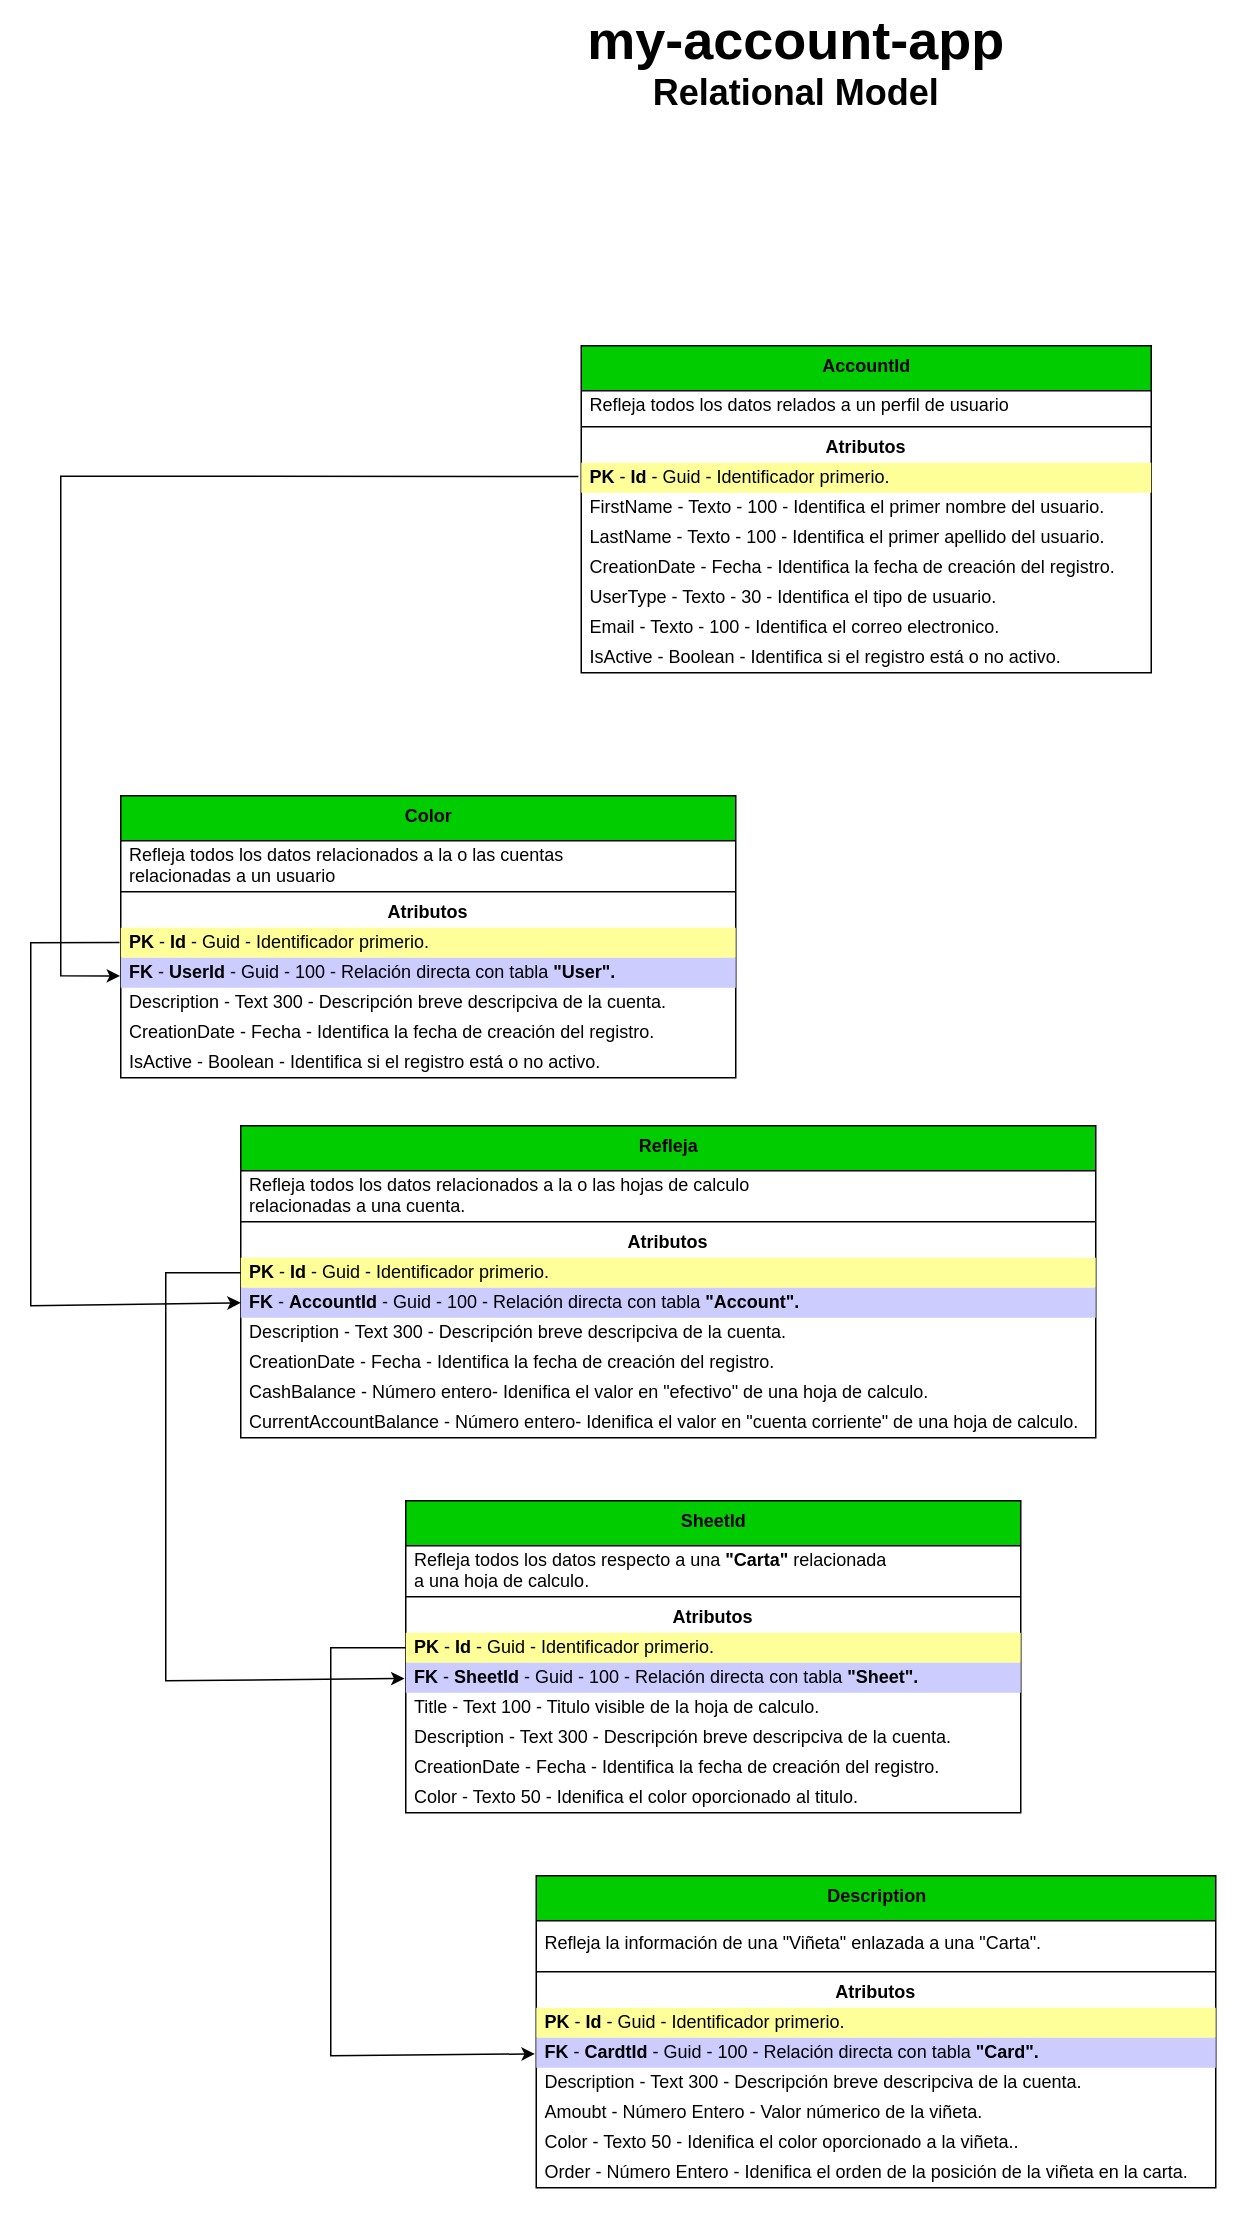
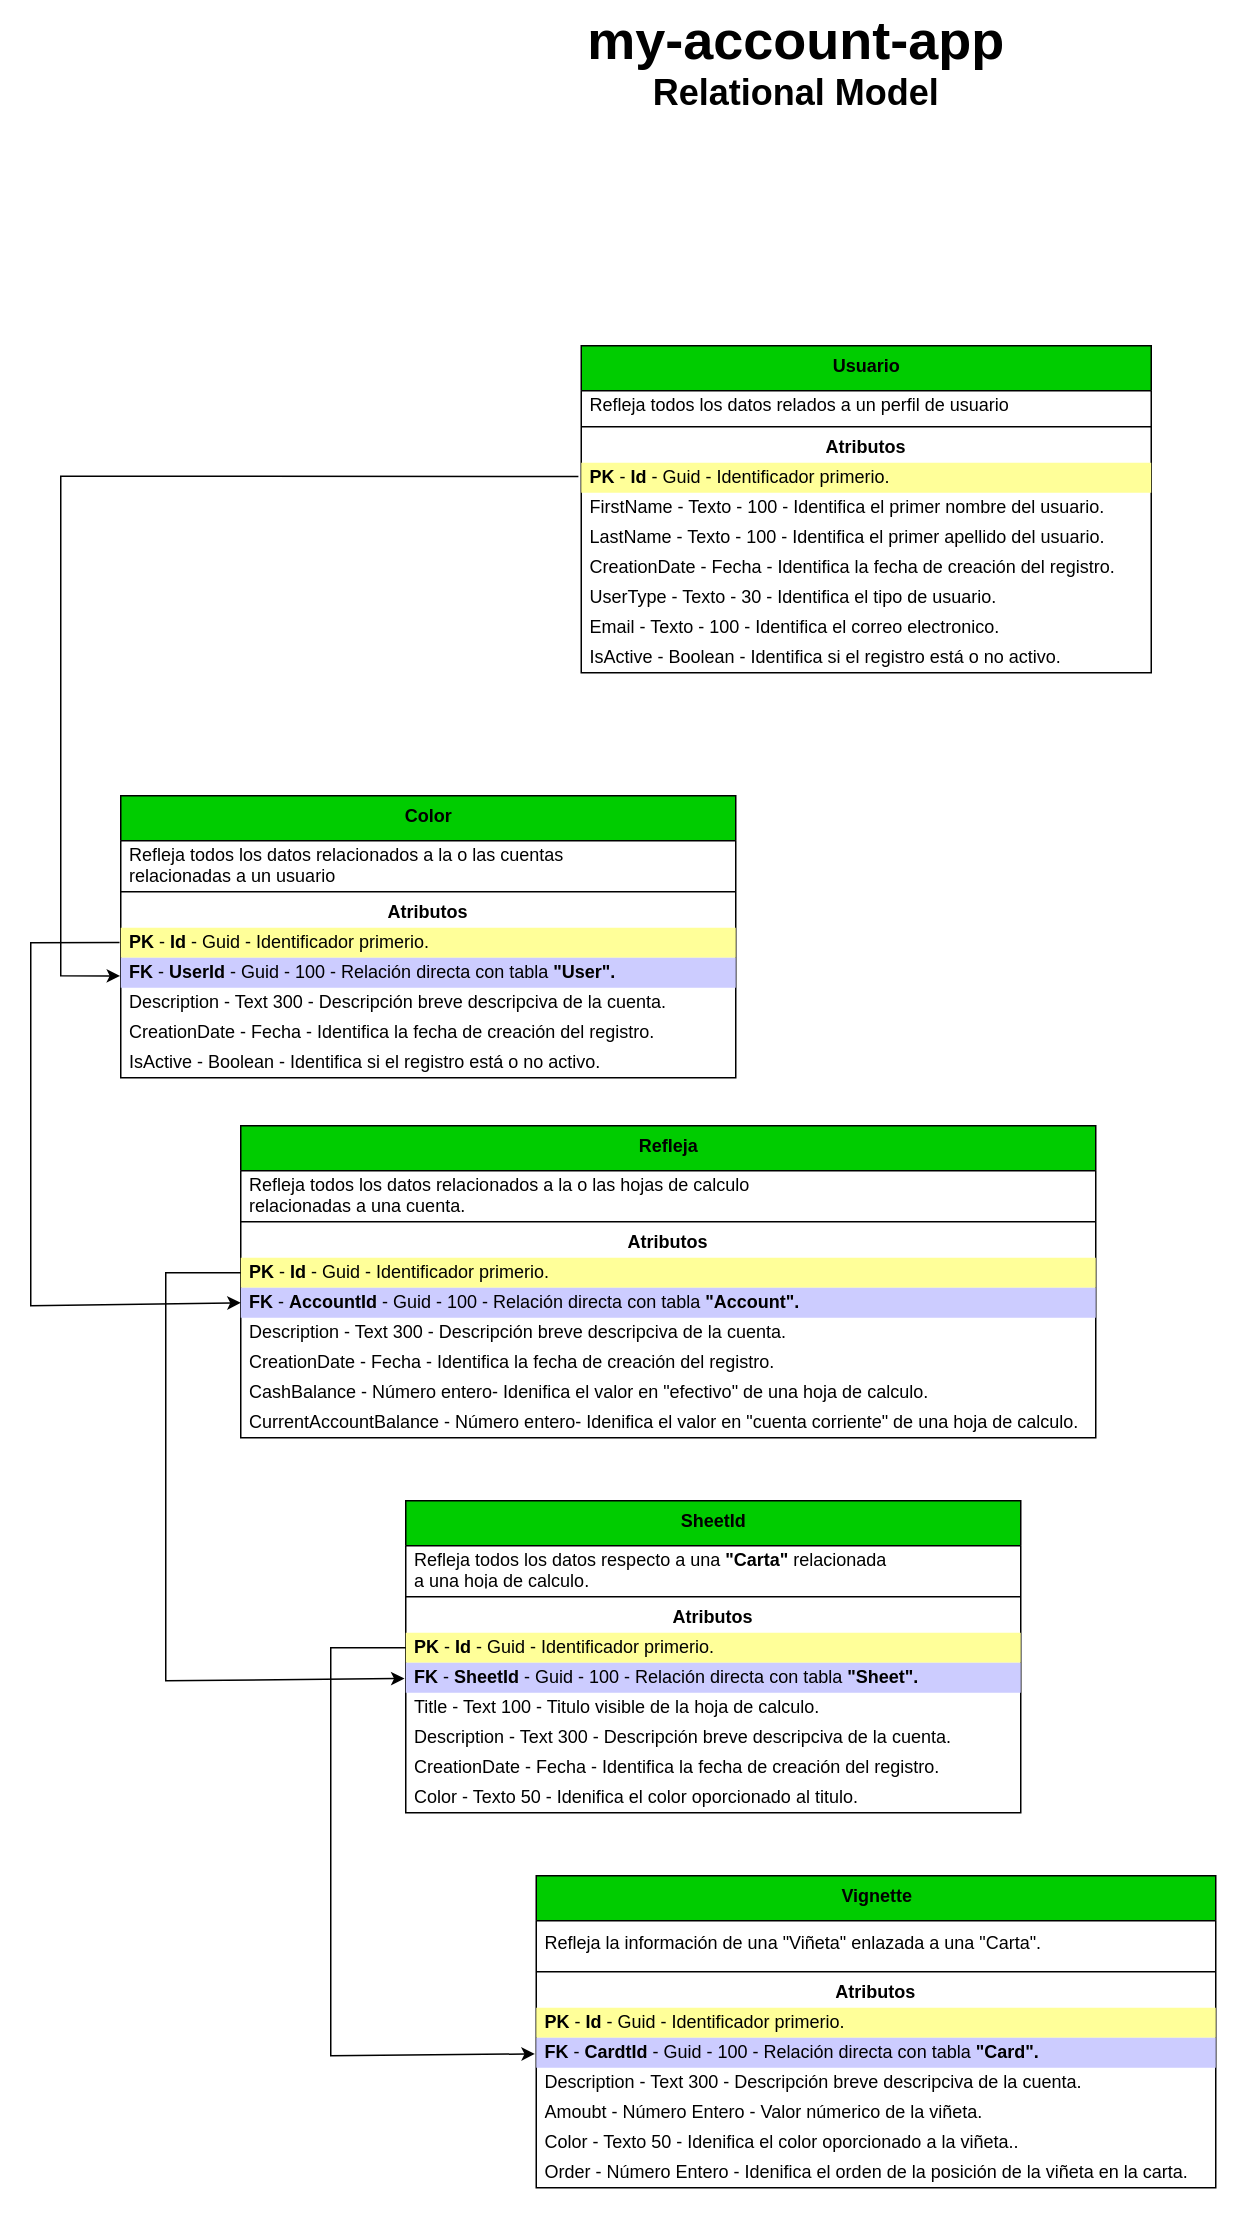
- <mxCell id="2" value="&lt;b&gt;AccountId&lt;/b&gt;" style="swimlane;fontStyle=0;align=center;verticalAlign=top;childLayout=stackLayout;horizontal=1;startSize=30;horizontalStack=0;resizeParent=1;resizeParentMax=0;resizeLast=0;collapsible=0;marginBottom=0;html=1;fillColor=#00CC00;" parent="1" vertex="1"><mxGeometry x="387" y="230" width="380" height="218" as="geometry" /></mxCell>
+ <mxCell id="2" value="&lt;b&gt;Usuario&lt;/b&gt;" style="swimlane;fontStyle=0;align=center;verticalAlign=top;childLayout=stackLayout;horizontal=1;startSize=30;horizontalStack=0;resizeParent=1;resizeParentMax=0;resizeLast=0;collapsible=0;marginBottom=0;html=1;fillColor=#00CC00;" parent="1" vertex="1"><mxGeometry x="387" y="230" width="380" height="218" as="geometry" /></mxCell>
- <mxCell id="46" value="&lt;b&gt;Description&lt;/b&gt;" style="swimlane;fontStyle=0;align=center;verticalAlign=top;childLayout=stackLayout;horizontal=1;startSize=30;horizontalStack=0;resizeParent=1;resizeParentMax=0;resizeLast=0;collapsible=0;marginBottom=0;html=1;fillColor=#00CC00;" vertex="1" parent="1"><mxGeometry x="357" y="1250" width="453" height="208" as="geometry" /></mxCell>
+ <mxCell id="46" value="&lt;b&gt;Vignette&lt;/b&gt;" style="swimlane;fontStyle=0;align=center;verticalAlign=top;childLayout=stackLayout;horizontal=1;startSize=30;horizontalStack=0;resizeParent=1;resizeParentMax=0;resizeLast=0;collapsible=0;marginBottom=0;html=1;fillColor=#00CC00;" vertex="1" parent="1"><mxGeometry x="357" y="1250" width="453" height="208" as="geometry" /></mxCell>
